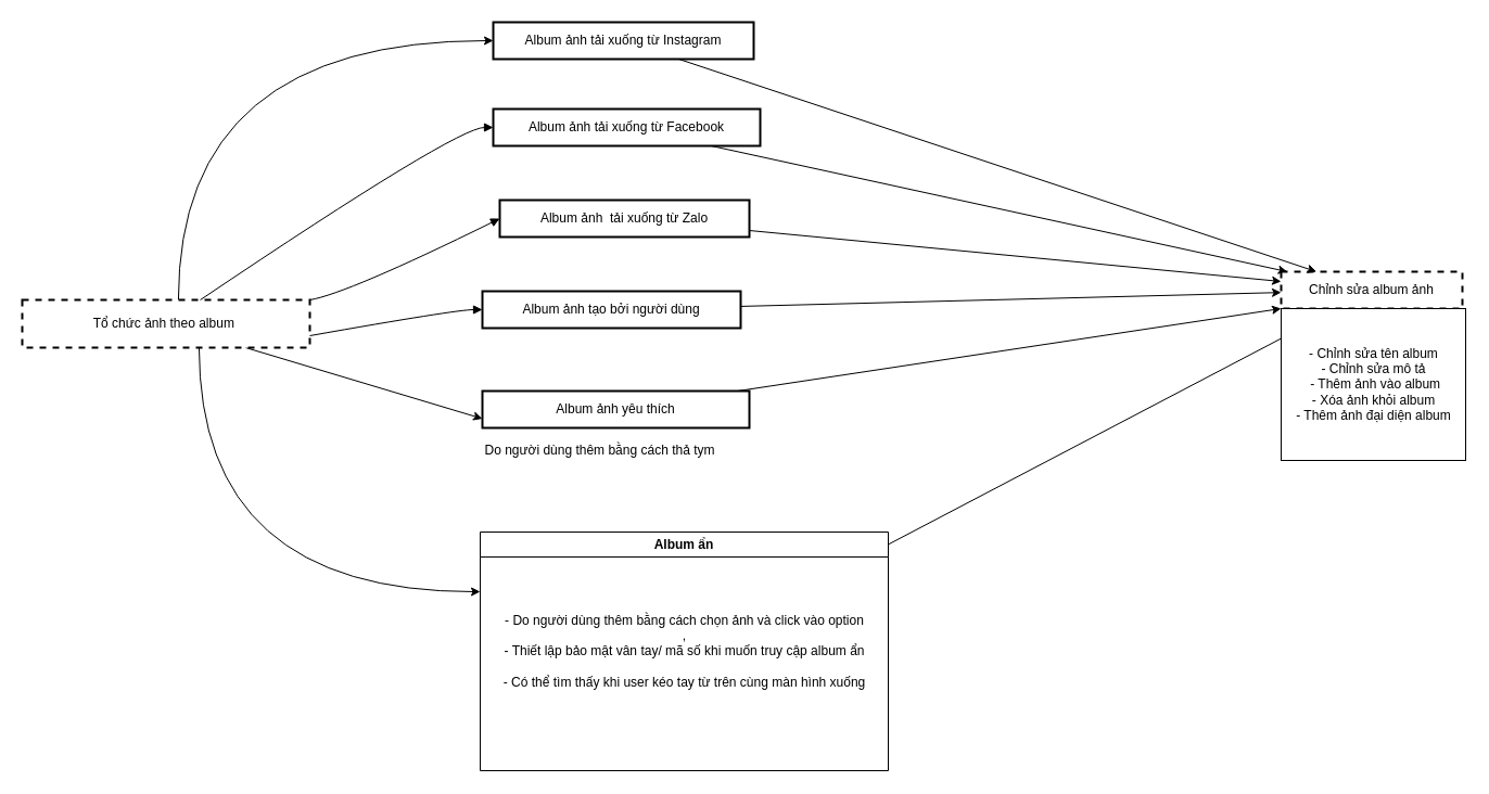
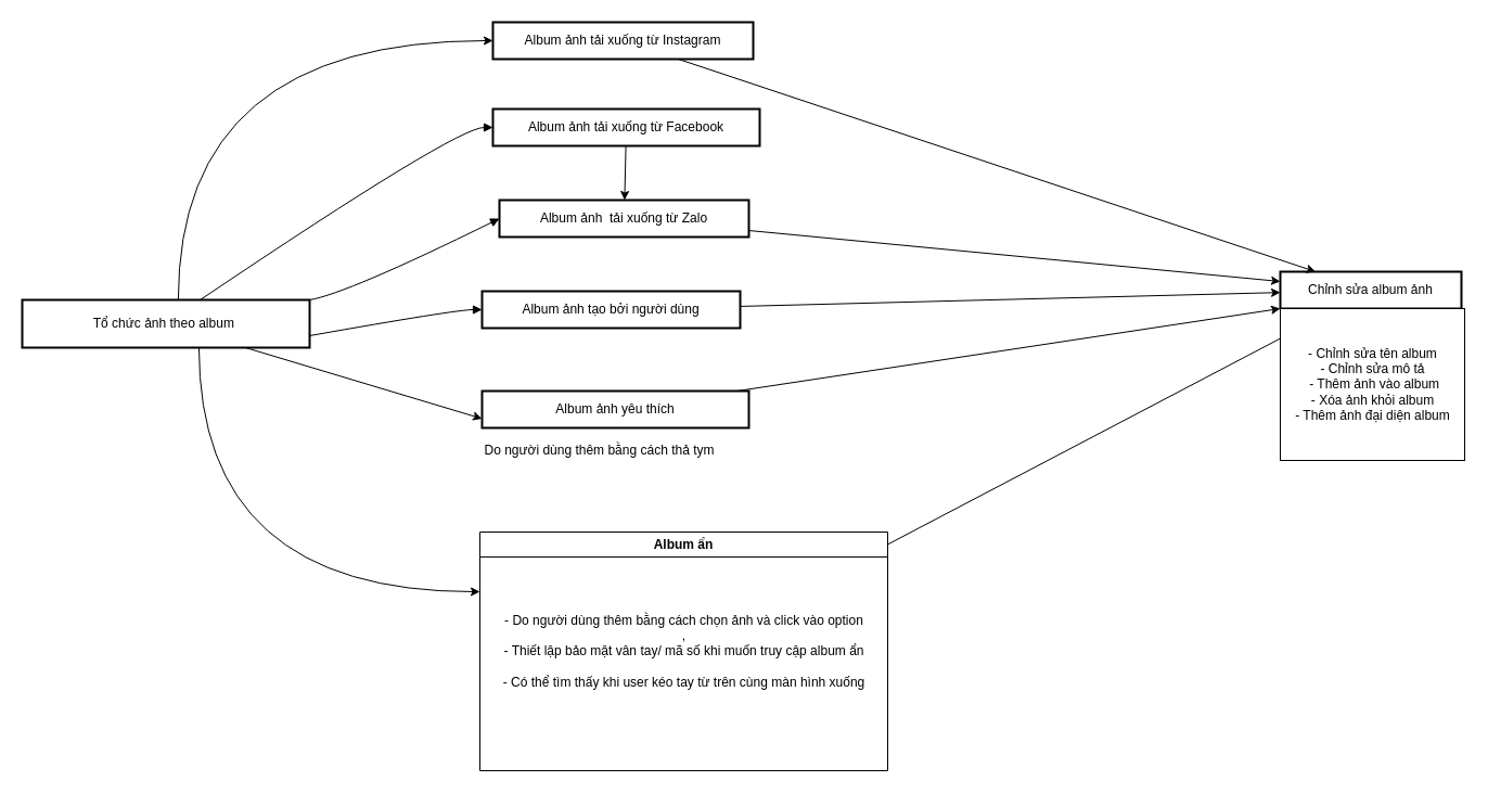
- <mxCell id="6" style="rounded=0;orthogonalLoop=1;jettySize=auto;html=1;" parent="1" source="7" target="12" edge="1"><mxGeometry relative="1" as="geometry" /></mxCell>
+ <mxCell id="6" style="rounded=0;orthogonalLoop=1;jettySize=auto;html=1;" parent="1" source="7" target="9" edge="1"><mxGeometry relative="1" as="geometry" /></mxCell>
- <mxCell id="12" value="Chỉnh sửa album ảnh" style="whiteSpace=wrap;strokeWidth=2;dashed=1;" parent="1" vertex="1"><mxGeometry x="1180" y="250" width="167" height="34" as="geometry" /></mxCell>
+ <mxCell id="12" value="Chỉnh sửa album ảnh" style="whiteSpace=wrap;strokeWidth=2;" parent="1" vertex="1"><mxGeometry x="1180" y="250" width="167" height="34" as="geometry" /></mxCell>
- <mxCell id="5" value="Tổ chức ảnh theo album " style="whiteSpace=wrap;strokeWidth=2;dashed=1;" parent="1" vertex="1"><mxGeometry x="20" y="276" width="265" height="44" as="geometry" /></mxCell>
+ <mxCell id="5" value="Tổ chức ảnh theo album " style="whiteSpace=wrap;strokeWidth=2;" parent="1" vertex="1"><mxGeometry x="20" y="276" width="265" height="44" as="geometry" /></mxCell>
